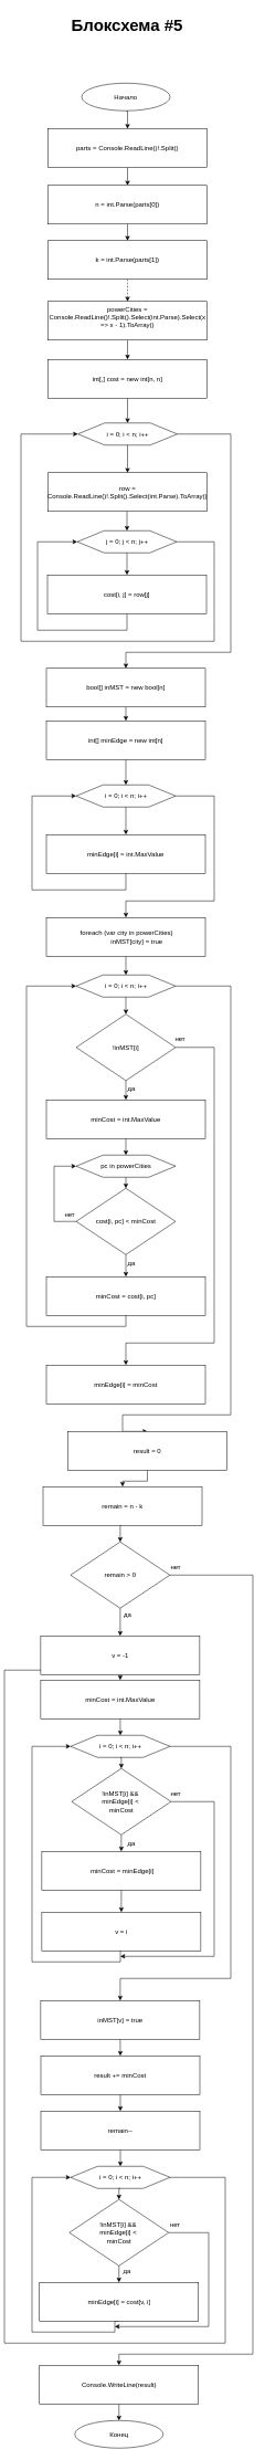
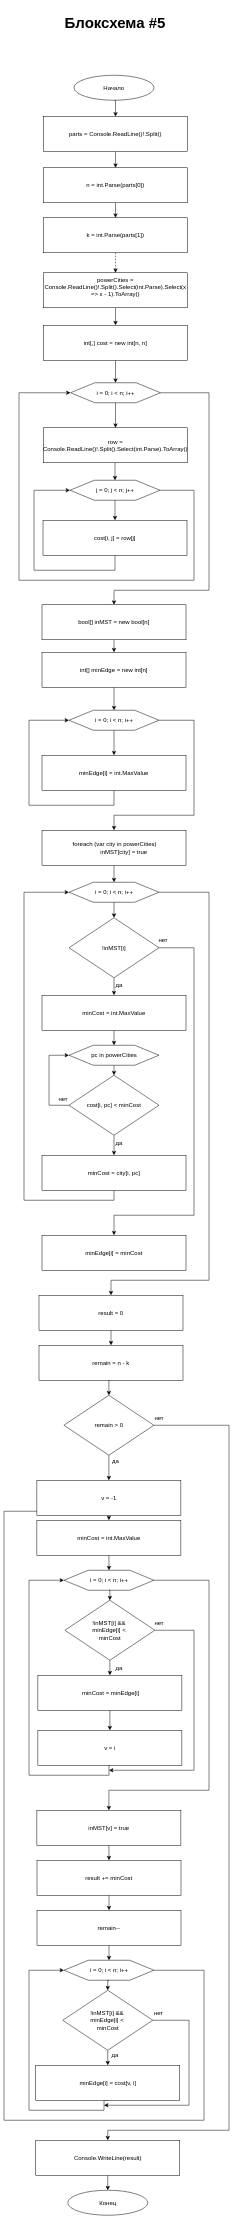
- <mxCell id="88" value="minCost = cost[i, pc]" style="rounded=0;whiteSpace=wrap;html=1;" vertex="1" parent="1"><mxGeometry x="66" y="2310" width="288" height="70" as="geometry" /></mxCell>
+ <mxCell id="88" value="minCost = city[i, pc]" style="rounded=0;whiteSpace=wrap;html=1;" vertex="1" parent="1"><mxGeometry x="66" y="2310" width="288" height="70" as="geometry" /></mxCell>
- <mxCell id="91" value="result = 0" style="rounded=0;whiteSpace=wrap;html=1;" vertex="1" parent="1"><mxGeometry x="105" y="2590" width="288" height="70" as="geometry" /></mxCell>
+ <mxCell id="91" value="result = 0" style="rounded=0;whiteSpace=wrap;html=1;" vertex="1" parent="1"><mxGeometry x="60" y="2590" width="288" height="70" as="geometry" /></mxCell>
